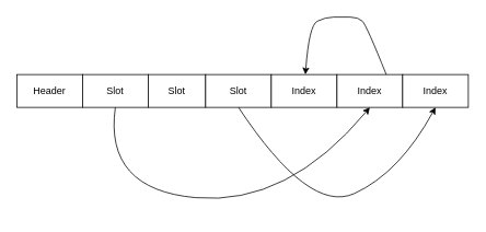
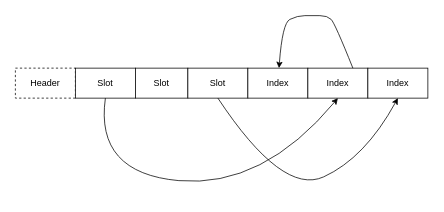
- <mxCell id="2" value="Header" style="rounded=0;whiteSpace=wrap;html=1;" vertex="1" parent="1"><mxGeometry x="20" y="90" width="80" height="40" as="geometry" /></mxCell>
+ <mxCell id="2" value="Header" style="rounded=0;whiteSpace=wrap;html=1;dashed=1;" vertex="1" parent="1"><mxGeometry x="20" y="90" width="80" height="40" as="geometry" /></mxCell>
